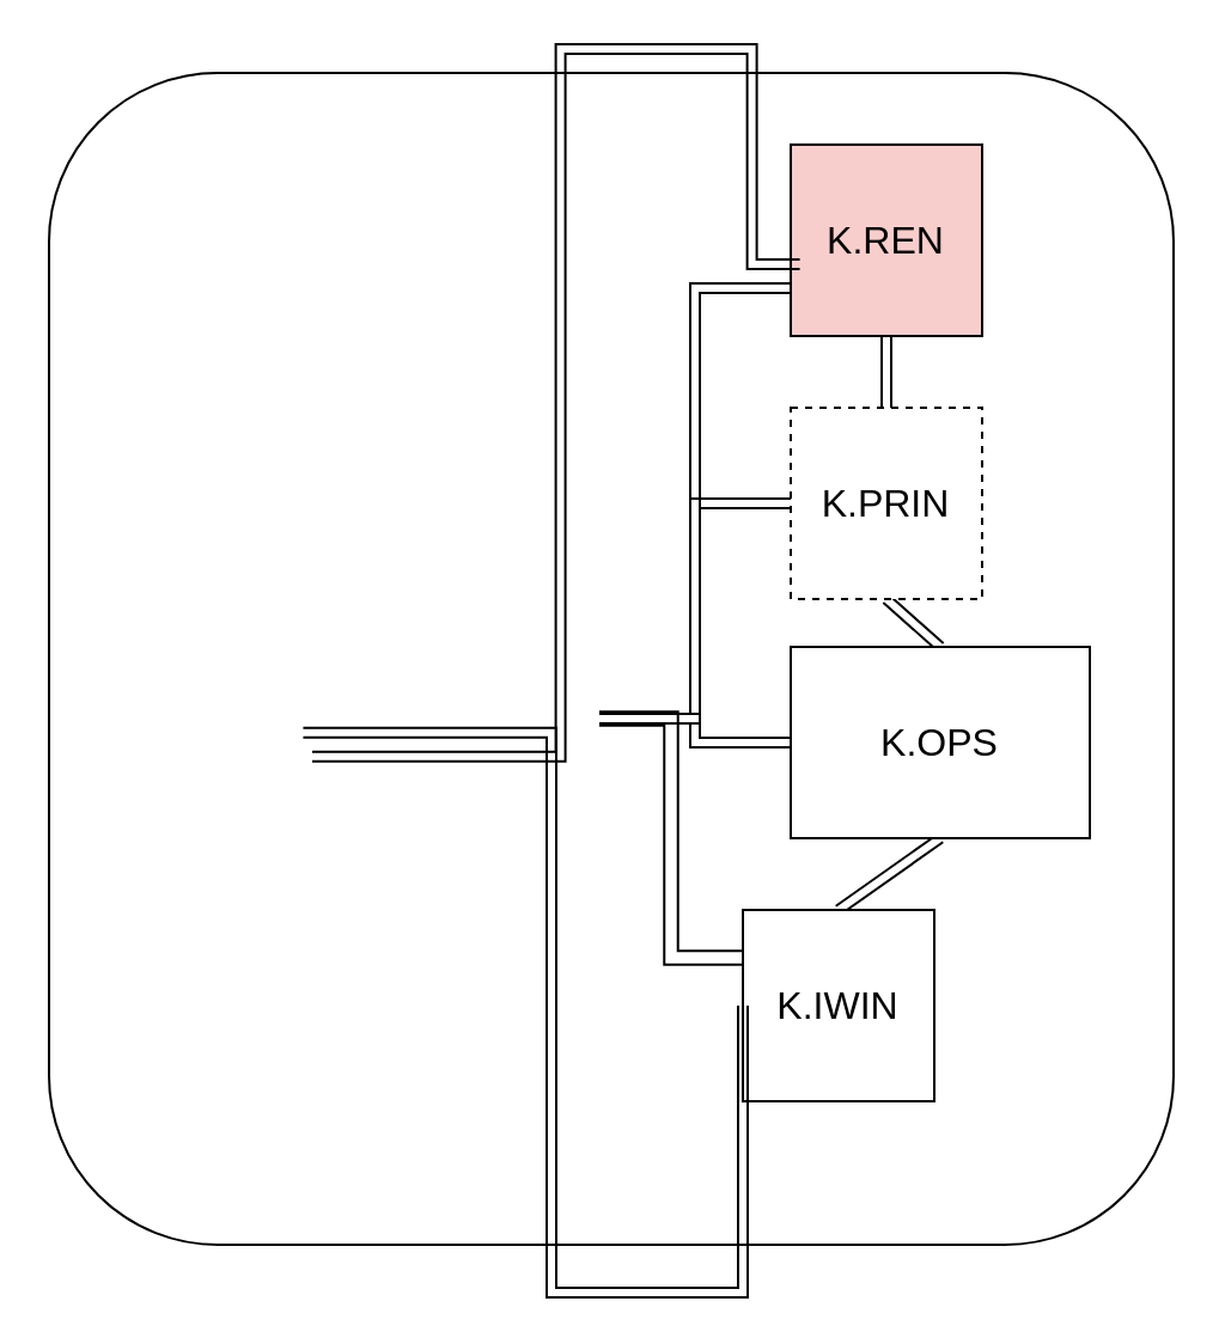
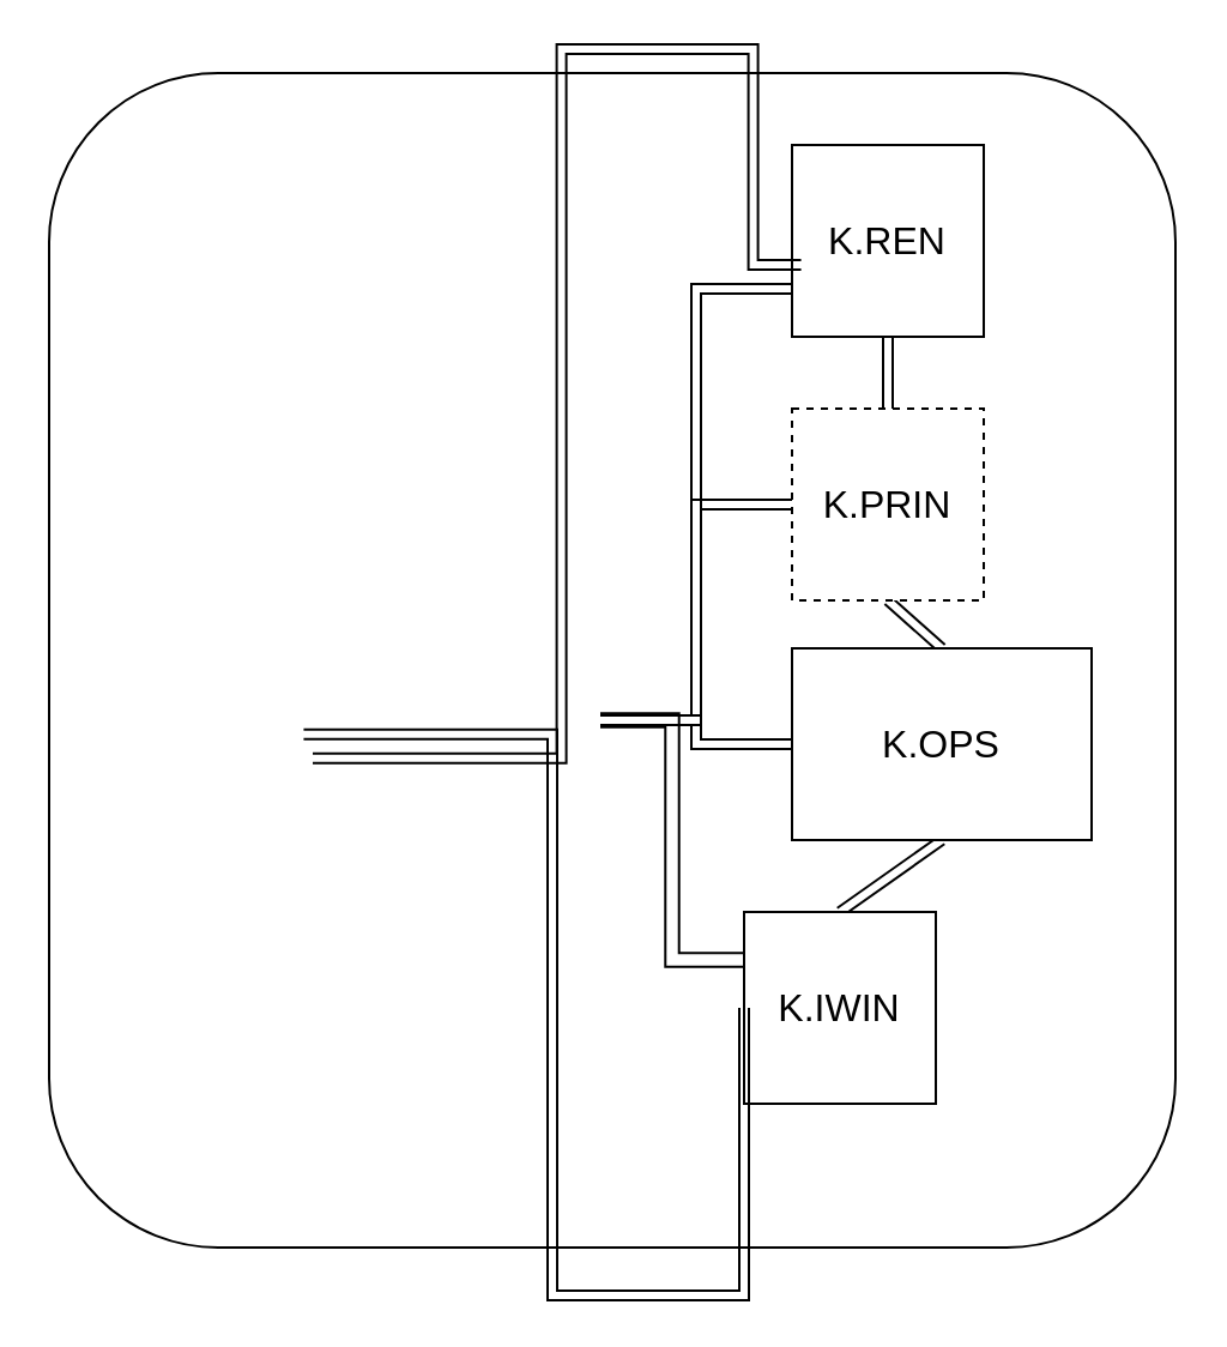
- <mxCell id="5" value="&lt;font size=&quot;3&quot;&gt;K.REN&lt;/font&gt;" style="whiteSpace=wrap;html=1;aspect=fixed;fillColor=#f8cecc;" vertex="1" parent="1"><mxGeometry x="330" y="60" width="80" height="80" as="geometry" /></mxCell>
+ <mxCell id="5" value="&lt;font size=&quot;3&quot;&gt;K.REN&lt;/font&gt;" style="whiteSpace=wrap;html=1;aspect=fixed;" vertex="1" parent="1"><mxGeometry x="330" y="60" width="80" height="80" as="geometry" /></mxCell>
